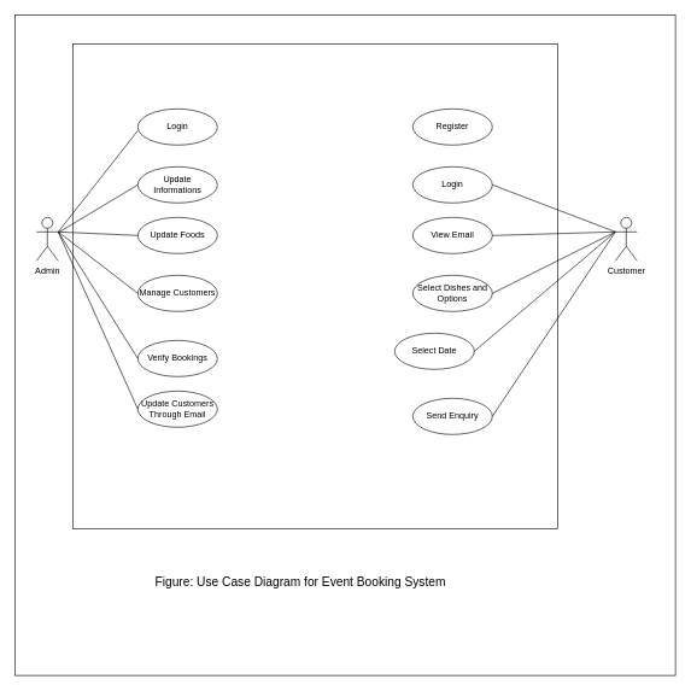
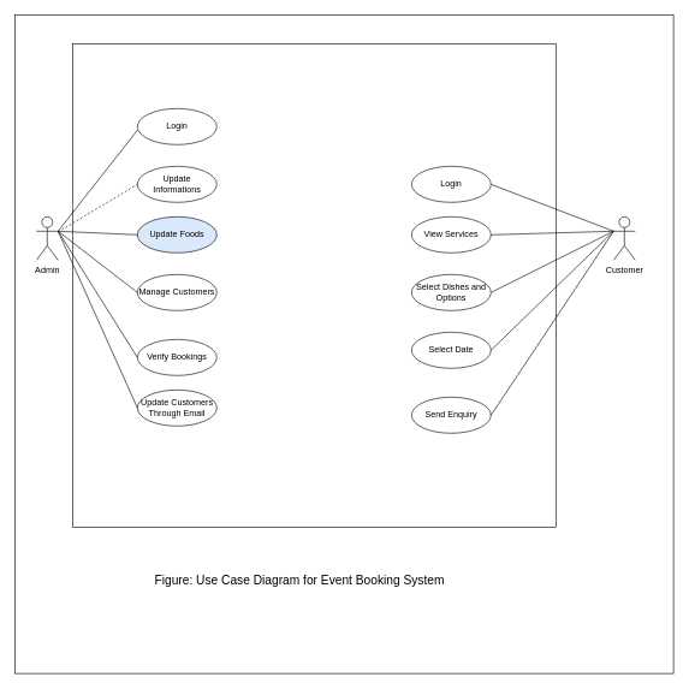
- <mxCell id="18" value="Register" style="ellipse;whiteSpace=wrap;html=1;" vertex="1" parent="1"><mxGeometry x="570" y="150" width="110" height="50" as="geometry" /></mxCell>
- <mxCell id="13" value="" style="endArrow=none;html=1;rounded=0;entryX=0;entryY=0.5;entryDx=0;entryDy=0;" edge="1" parent="1" source="4" target="7"><mxGeometry width="50" height="50" relative="1" as="geometry"><mxPoint x="90" y="330" as="sourcePoint" /><mxPoint x="200" y="190" as="targetPoint" /></mxGeometry></mxCell>
+ <mxCell id="13" value="" style="endArrow=none;html=1;rounded=0;entryX=0;entryY=0.5;entryDx=0;entryDy=0;dashed=1;" edge="1" parent="1" source="4" target="7"><mxGeometry width="50" height="50" relative="1" as="geometry"><mxPoint x="90" y="330" as="sourcePoint" /><mxPoint x="200" y="190" as="targetPoint" /></mxGeometry></mxCell>
- <mxCell id="8" value="Update Foods" style="ellipse;whiteSpace=wrap;html=1;" vertex="1" parent="1"><mxGeometry x="190" y="300" width="110" height="50" as="geometry" /></mxCell>
+ <mxCell id="8" value="Update Foods" style="ellipse;whiteSpace=wrap;html=1;fillColor=#dae8fc;" vertex="1" parent="1"><mxGeometry x="190" y="300" width="110" height="50" as="geometry" /></mxCell>
- <mxCell id="20" value="View Email" style="ellipse;whiteSpace=wrap;html=1;" vertex="1" parent="1"><mxGeometry x="570" y="300" width="110" height="50" as="geometry" /></mxCell>
+ <mxCell id="20" value="View Services" style="ellipse;whiteSpace=wrap;html=1;" vertex="1" parent="1"><mxGeometry x="570" y="300" width="110" height="50" as="geometry" /></mxCell>
- <mxCell id="22" value="Select Date" style="ellipse;whiteSpace=wrap;html=1;" vertex="1" parent="1"><mxGeometry x="545" y="460" width="110" height="50" as="geometry" /></mxCell>
+ <mxCell id="22" value="Select Date" style="ellipse;whiteSpace=wrap;html=1;" vertex="1" parent="1"><mxGeometry x="570" y="460" width="110" height="50" as="geometry" /></mxCell>
